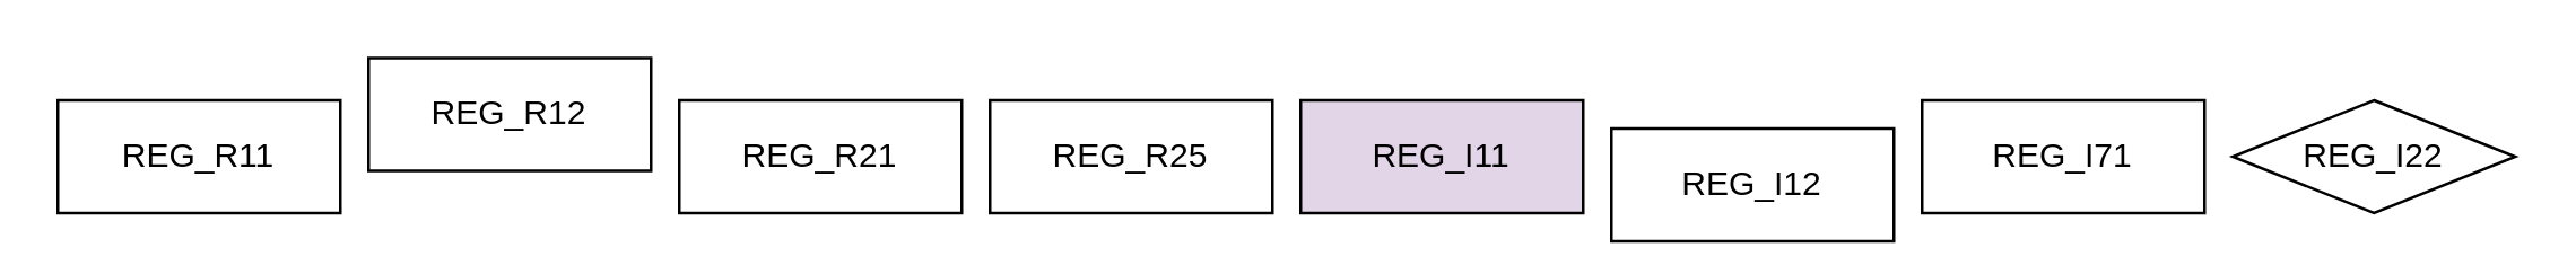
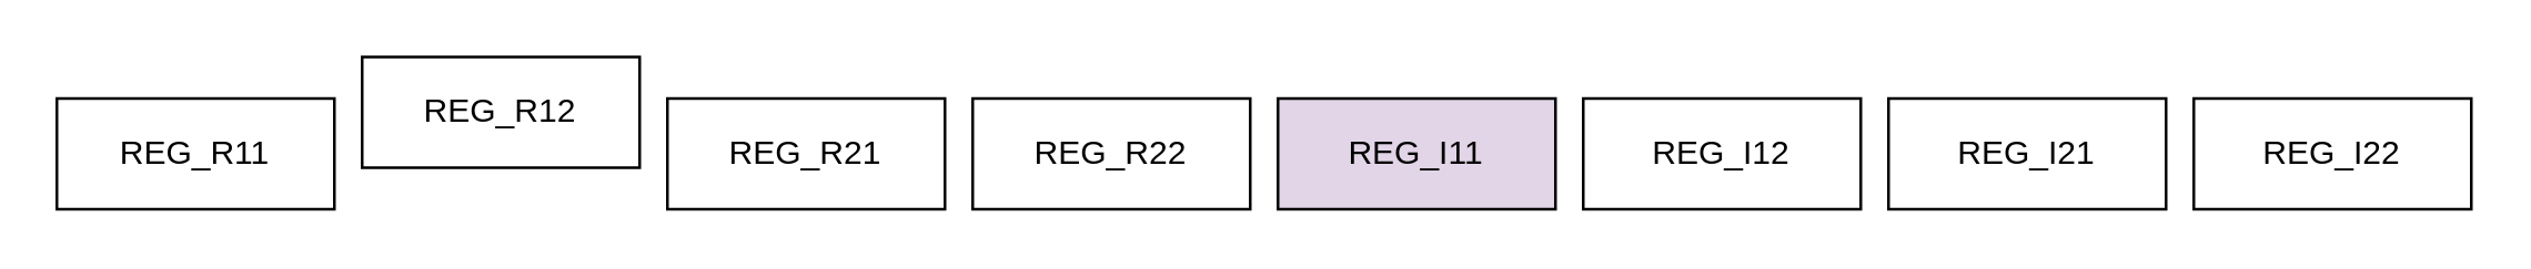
- <mxCell id="5" value="&lt;div&gt;REG_R25&lt;/div&gt;" style="rounded=0;whiteSpace=wrap;html=1;" vertex="1" parent="1"><mxGeometry x="350" y="35" width="100" height="40" as="geometry" /></mxCell>
+ <mxCell id="5" value="&lt;div&gt;REG_R22&lt;/div&gt;" style="rounded=0;whiteSpace=wrap;html=1;" vertex="1" parent="1"><mxGeometry x="350" y="35" width="100" height="40" as="geometry" /></mxCell>
- <mxCell id="7" value="&lt;div&gt;REG_I71&lt;/div&gt;" style="rounded=0;whiteSpace=wrap;html=1;" vertex="1" parent="1"><mxGeometry x="680" y="35" width="100" height="40" as="geometry" /></mxCell>
+ <mxCell id="7" value="&lt;div&gt;REG_I21&lt;/div&gt;" style="rounded=0;whiteSpace=wrap;html=1;" vertex="1" parent="1"><mxGeometry x="680" y="35" width="100" height="40" as="geometry" /></mxCell>
- <mxCell id="6" value="&lt;div&gt;REG_I22&lt;/div&gt;" style="rhombus;whiteSpace=wrap;html=1;" vertex="1" parent="1"><mxGeometry x="790" y="35" width="100" height="40" as="geometry" /></mxCell>
+ <mxCell id="6" value="&lt;div&gt;REG_I22&lt;/div&gt;" style="rounded=0;whiteSpace=wrap;html=1;" vertex="1" parent="1"><mxGeometry x="790" y="35" width="100" height="40" as="geometry" /></mxCell>
- <mxCell id="8" value="&lt;div&gt;REG_I12&lt;/div&gt;" style="rounded=0;whiteSpace=wrap;html=1;" vertex="1" parent="1"><mxGeometry x="570" y="45" width="100" height="40" as="geometry" /></mxCell>
+ <mxCell id="8" value="&lt;div&gt;REG_I12&lt;/div&gt;" style="rounded=0;whiteSpace=wrap;html=1;" vertex="1" parent="1"><mxGeometry x="570" y="35" width="100" height="40" as="geometry" /></mxCell>
